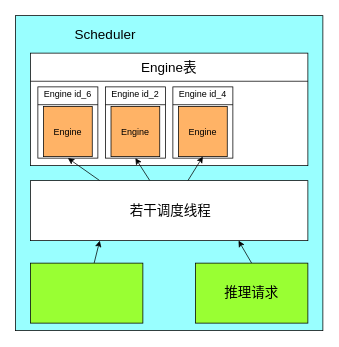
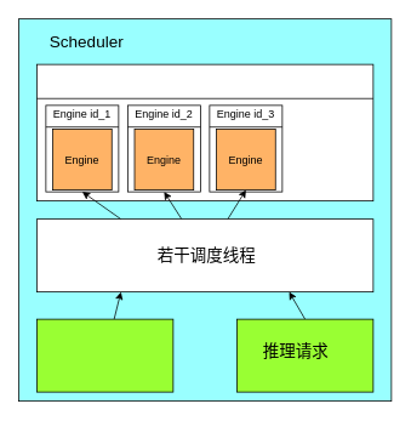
- <mxCell id="3" value="&lt;font style=&quot;font-size: 18px;&quot;&gt;Scheduler&lt;/font&gt;" style="text;html=1;align=center;verticalAlign=middle;whiteSpace=wrap;rounded=0;" parent="1" vertex="1"><mxGeometry x="85" y="30" width="110" height="30" as="geometry" /></mxCell>
+ <mxCell id="3" value="&lt;font style=&quot;font-size: 18px;&quot;&gt;Scheduler&lt;/font&gt;" style="text;html=1;align=center;verticalAlign=middle;whiteSpace=wrap;rounded=0;" parent="1" vertex="1"><mxGeometry x="40" y="30" width="110" height="30" as="geometry" /></mxCell>
- <mxCell id="6" value="&lt;font style=&quot;font-size: 18px;&quot;&gt;Engine表&lt;/font&gt;" style="text;html=1;align=center;verticalAlign=middle;whiteSpace=wrap;rounded=0;" parent="1" vertex="1"><mxGeometry x="170" y="74" width="110" height="30" as="geometry" /></mxCell>
- <mxCell id="10" value="Engine id_6" style="text;html=1;align=center;verticalAlign=middle;whiteSpace=wrap;rounded=0;" parent="7" vertex="1"><mxGeometry x="5" width="70" height="20" as="geometry" /></mxCell>
+ <mxCell id="10" value="Engine id_1" style="text;html=1;align=center;verticalAlign=middle;whiteSpace=wrap;rounded=0;" parent="7" vertex="1"><mxGeometry x="5" width="70" height="20" as="geometry" /></mxCell>
- <mxCell id="22" value="Engine id_4" style="text;html=1;align=center;verticalAlign=middle;whiteSpace=wrap;rounded=0;" parent="19" vertex="1"><mxGeometry x="5" width="70" height="20" as="geometry" /></mxCell>
+ <mxCell id="22" value="Engine id_3" style="text;html=1;align=center;verticalAlign=middle;whiteSpace=wrap;rounded=0;" parent="19" vertex="1"><mxGeometry x="5" width="70" height="20" as="geometry" /></mxCell>
- <mxCell id="34" value="&lt;span style=&quot;font-size: 18px;&quot;&gt;推理请求&lt;/span&gt;" style="text;html=1;align=center;verticalAlign=middle;whiteSpace=wrap;rounded=0;" parent="1" vertex="1"><mxGeometry x="280" y="375" width="110" height="30" as="geometry" /></mxCell>
+ <mxCell id="34" value="&lt;span style=&quot;font-size: 18px;&quot;&gt;推理请求&lt;/span&gt;" style="text;html=1;align=center;verticalAlign=middle;whiteSpace=wrap;rounded=0;" parent="1" vertex="1"><mxGeometry x="270" y="370" width="110" height="30" as="geometry" /></mxCell>
